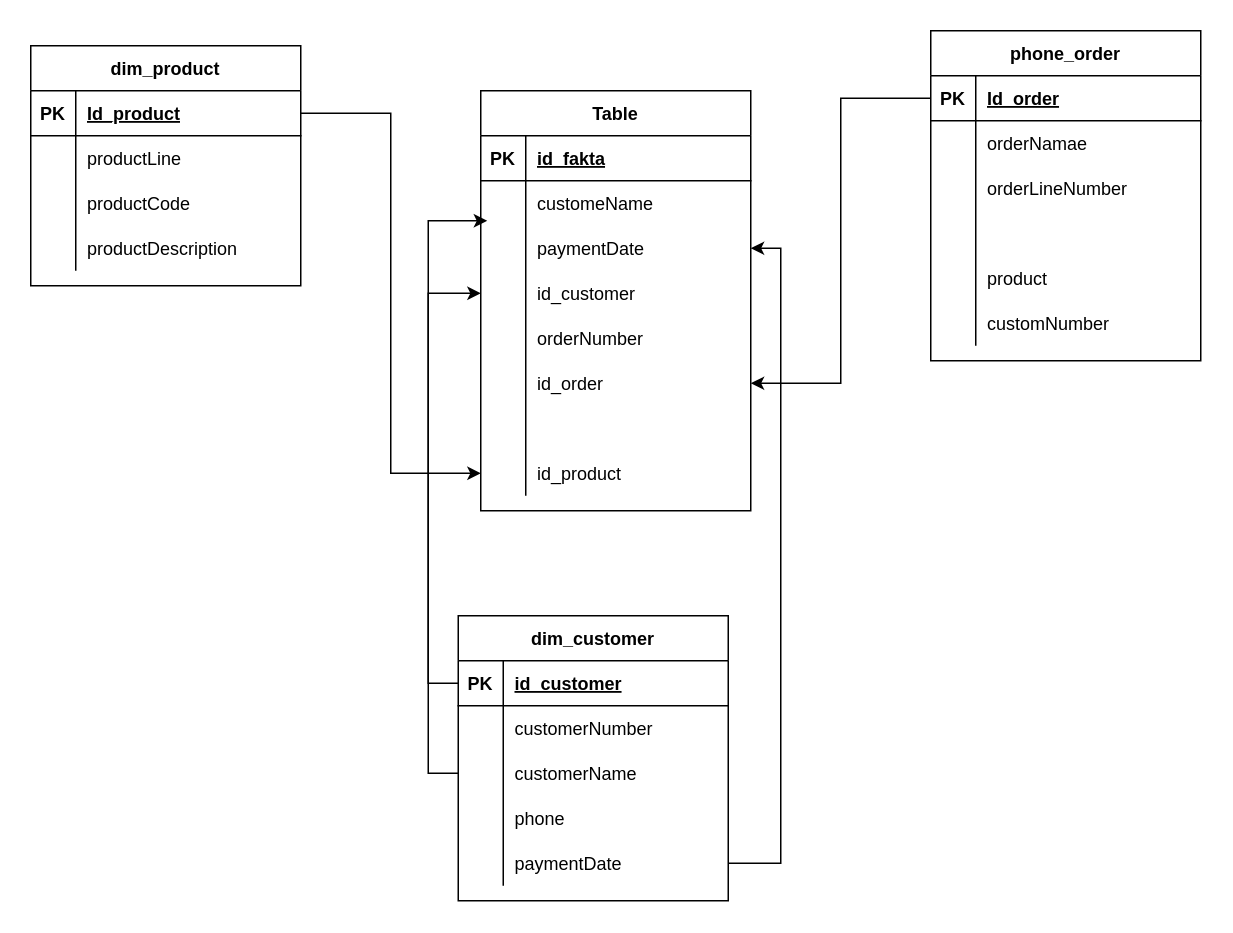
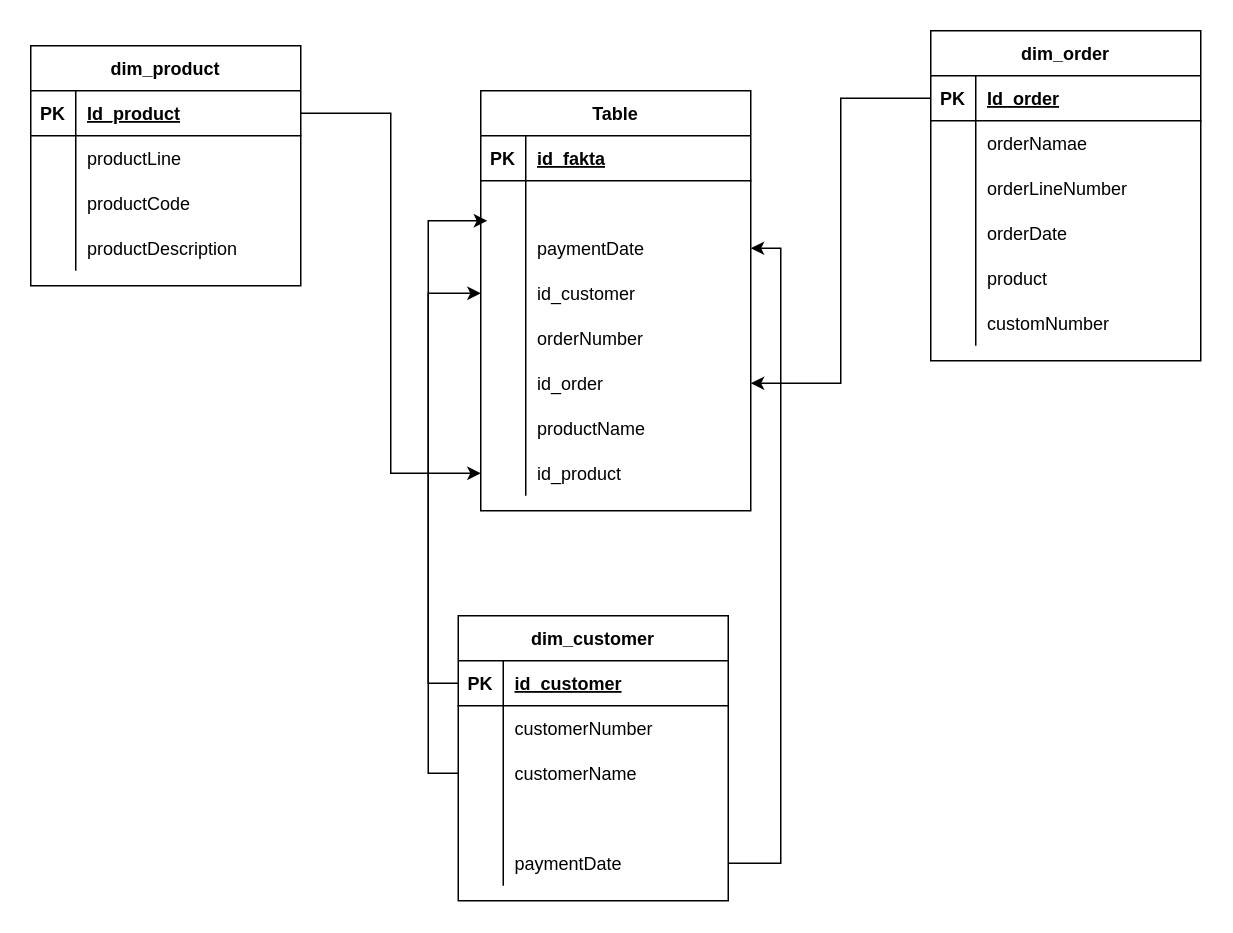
- <mxCell id="15" value="phone_order" style="shape=table;startSize=30;container=1;collapsible=1;childLayout=tableLayout;fixedRows=1;rowLines=0;fontStyle=1;align=center;resizeLast=1;" vertex="1" parent="1"><mxGeometry x="620" y="20" width="180" height="220" as="geometry" /></mxCell>
+ <mxCell id="15" value="dim_order" style="shape=table;startSize=30;container=1;collapsible=1;childLayout=tableLayout;fixedRows=1;rowLines=0;fontStyle=1;align=center;resizeLast=1;" vertex="1" parent="1"><mxGeometry x="620" y="20" width="180" height="220" as="geometry" /></mxCell>
- <mxCell id="56" value="customeName" style="shape=partialRectangle;connectable=0;fillColor=none;top=0;left=0;bottom=0;right=0;align=left;spacingLeft=6;overflow=hidden;" vertex="1" parent="54"><mxGeometry x="30" width="150" height="30" as="geometry"><mxRectangle width="150" height="30" as="alternateBounds" /></mxGeometry></mxCell>
+ <mxCell id="27" value="orderDate" style="shape=partialRectangle;connectable=0;fillColor=none;top=0;left=0;bottom=0;right=0;align=left;spacingLeft=6;overflow=hidden;" vertex="1" parent="25"><mxGeometry x="30" width="150" height="30" as="geometry"><mxRectangle width="150" height="30" as="alternateBounds" /></mxGeometry></mxCell>
+ <mxCell id="71" value="productName" style="shape=partialRectangle;connectable=0;fillColor=none;top=0;left=0;bottom=0;right=0;align=left;spacingLeft=6;overflow=hidden;" vertex="1" parent="69"><mxGeometry x="30" width="150" height="30" as="geometry"><mxRectangle width="150" height="30" as="alternateBounds" /></mxGeometry></mxCell>
- <mxCell id="46" value="phone" style="shape=partialRectangle;connectable=0;fillColor=none;top=0;left=0;bottom=0;right=0;align=left;spacingLeft=6;overflow=hidden;" vertex="1" parent="44"><mxGeometry x="30" width="150" height="30" as="geometry"><mxRectangle width="150" height="30" as="alternateBounds" /></mxGeometry></mxCell>
